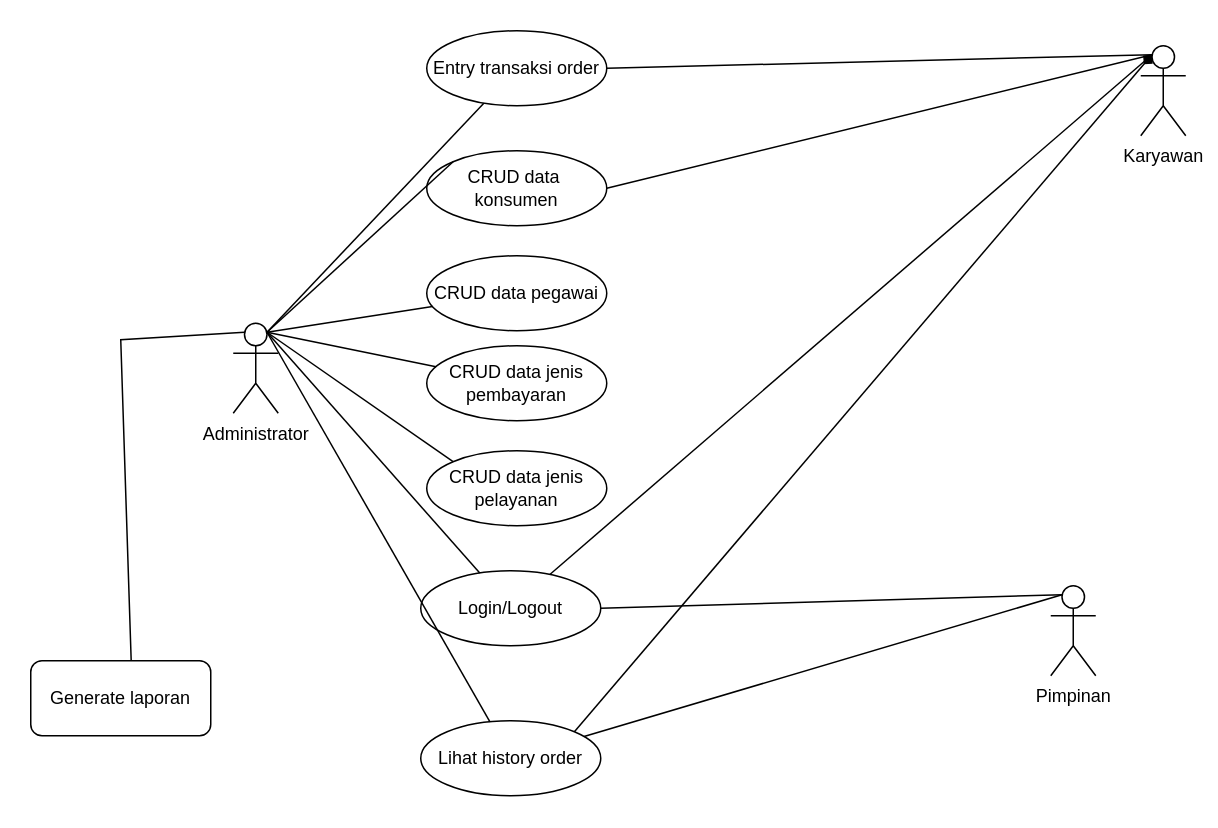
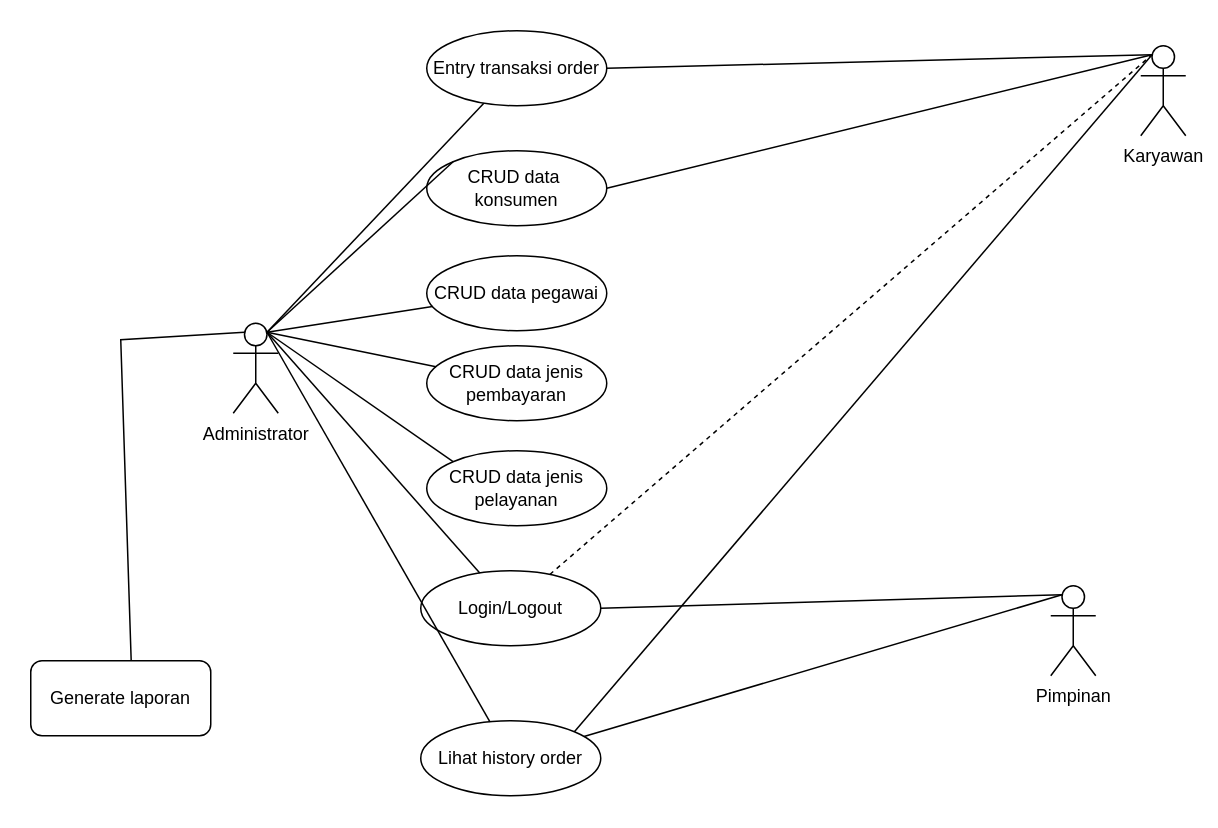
- <mxCell id="22" value="" style="endArrow=diamond;html=1;rounded=0;entryX=0.25;entryY=0.1;entryDx=0;entryDy=0;entryPerimeter=0;exitX=1;exitY=0;exitDx=0;exitDy=0;" edge="1" parent="1" source="15" target="3"><mxGeometry width="50" height="50" relative="1" as="geometry"><mxPoint x="450" y="230" as="sourcePoint" /><mxPoint x="500" y="180" as="targetPoint" /></mxGeometry></mxCell>
+ <mxCell id="22" value="" style="endArrow=none;html=1;rounded=0;entryX=0.25;entryY=0.1;entryDx=0;entryDy=0;entryPerimeter=0;exitX=1;exitY=0;exitDx=0;exitDy=0;" edge="1" parent="1" source="15" target="3"><mxGeometry width="50" height="50" relative="1" as="geometry"><mxPoint x="450" y="230" as="sourcePoint" /><mxPoint x="500" y="180" as="targetPoint" /></mxGeometry></mxCell>
- <mxCell id="20" value="" style="endArrow=none;html=1;rounded=0;entryX=0.25;entryY=0.1;entryDx=0;entryDy=0;entryPerimeter=0;" edge="1" parent="1" source="8" target="3"><mxGeometry width="50" height="50" relative="1" as="geometry"><mxPoint x="580" y="240" as="sourcePoint" /><mxPoint x="630" y="190" as="targetPoint" /></mxGeometry></mxCell>
+ <mxCell id="20" value="" style="endArrow=none;html=1;rounded=0;entryX=0.25;entryY=0.1;entryDx=0;entryDy=0;entryPerimeter=0;dashed=1;" edge="1" parent="1" source="8" target="3"><mxGeometry width="50" height="50" relative="1" as="geometry"><mxPoint x="580" y="240" as="sourcePoint" /><mxPoint x="630" y="190" as="targetPoint" /></mxGeometry></mxCell>
